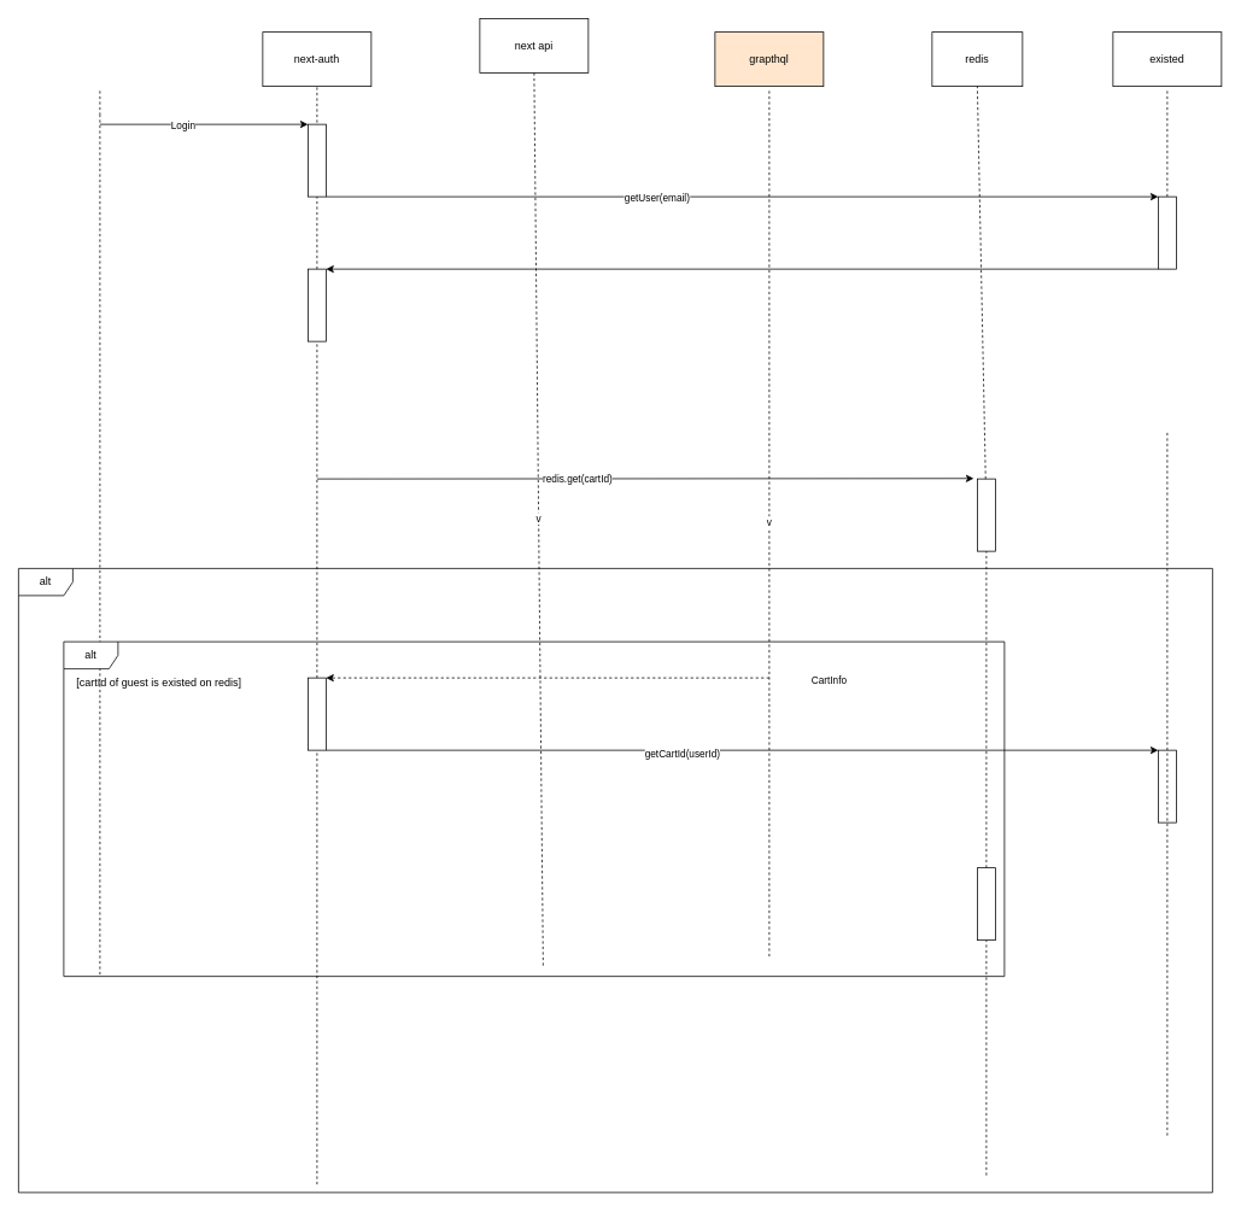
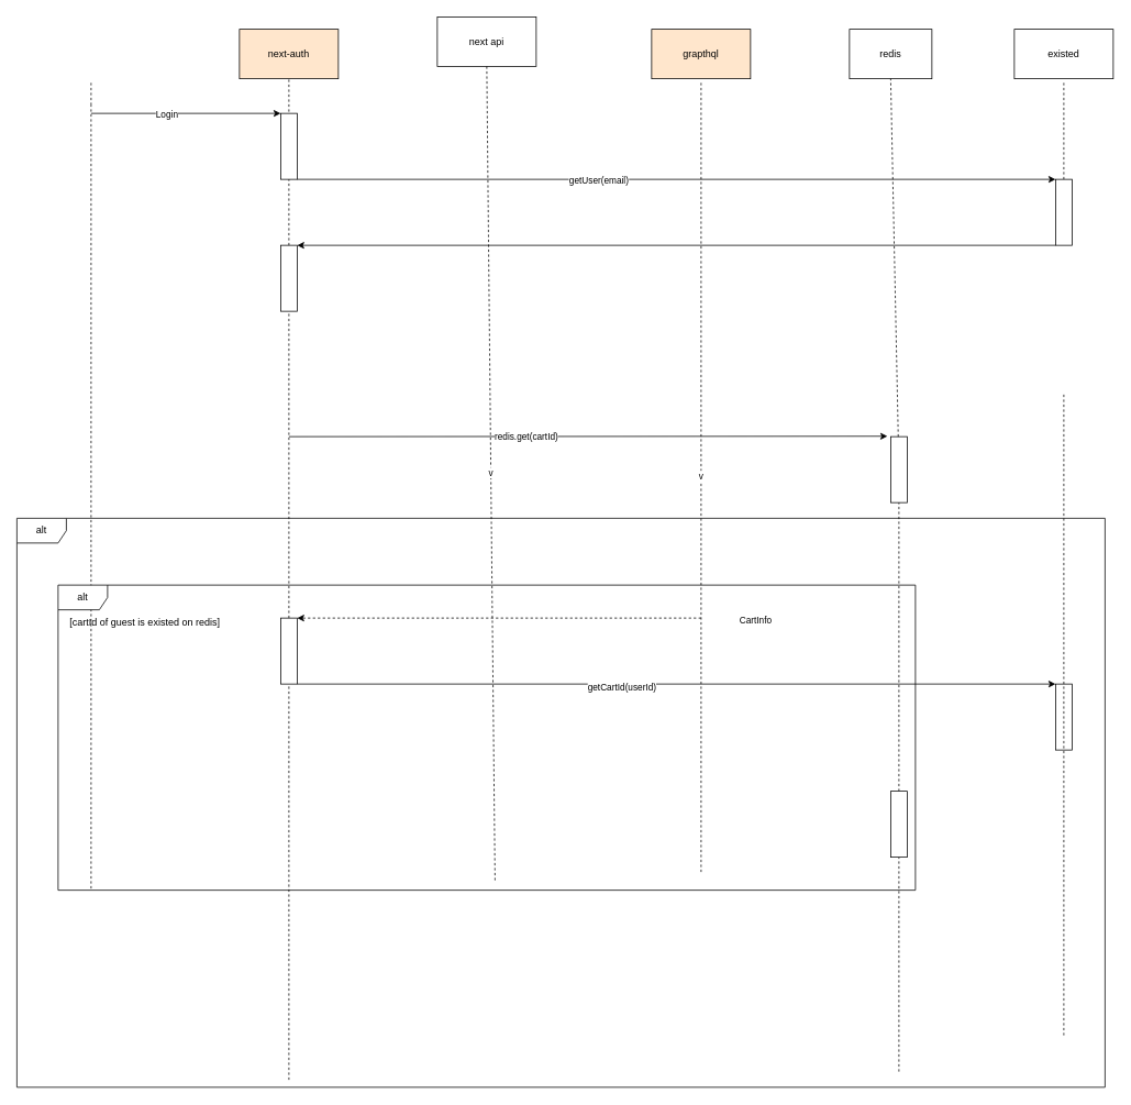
- <mxCell id="3" value="next-auth" style="rounded=0;whiteSpace=wrap;html=1;" vertex="1" parent="1"><mxGeometry x="290" y="35" width="120" height="60" as="geometry" /></mxCell>
+ <mxCell id="3" value="next-auth" style="rounded=0;whiteSpace=wrap;html=1;fillColor=#ffe6cc;" vertex="1" parent="1"><mxGeometry x="290" y="35" width="120" height="60" as="geometry" /></mxCell>
